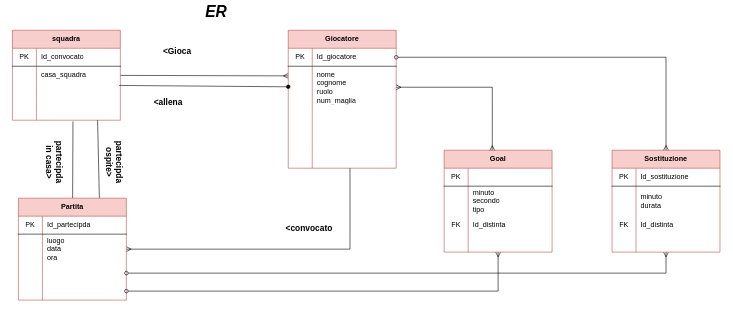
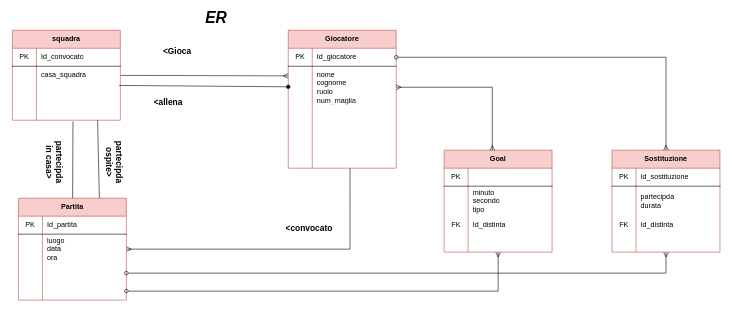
- <mxCell id="51" value="&lt;b&gt;&lt;i&gt;&lt;font style=&quot;font-size: 26px&quot;&gt;ER&lt;/font&gt;&lt;/i&gt;&lt;/b&gt;" style="text;html=1;strokeColor=none;fillColor=none;align=center;verticalAlign=middle;whiteSpace=wrap;rounded=0;fontSize=14;" parent="1" vertex="1"><mxGeometry x="340" y="10" width="40" height="20" as="geometry" /></mxCell>
+ <mxCell id="51" value="&lt;b&gt;&lt;i&gt;&lt;font style=&quot;font-size: 26px&quot;&gt;ER&lt;/font&gt;&lt;/i&gt;&lt;/b&gt;" style="text;html=1;strokeColor=none;fillColor=none;align=center;verticalAlign=middle;whiteSpace=wrap;rounded=0;fontSize=14;" parent="1" vertex="1"><mxGeometry x="340" y="20" width="40" height="20" as="geometry" /></mxCell>
- <mxCell id="72" value="minuto&lt;br&gt;durata" style="shape=partialRectangle;html=1;whiteSpace=wrap;connectable=0;fillColor=none;top=0;left=0;bottom=0;right=0;align=left;spacingLeft=6;overflow=hidden;" vertex="1" parent="70"><mxGeometry x="40" width="140" height="50" as="geometry" /></mxCell>
+ <mxCell id="72" value="partecipda&lt;br&gt;durata" style="shape=partialRectangle;html=1;whiteSpace=wrap;connectable=0;fillColor=none;top=0;left=0;bottom=0;right=0;align=left;spacingLeft=6;overflow=hidden;" vertex="1" parent="70"><mxGeometry x="40" width="140" height="50" as="geometry" /></mxCell>
- <mxCell id="38" value="Id_partecipda" style="shape=partialRectangle;html=1;whiteSpace=wrap;connectable=0;fillColor=none;top=0;left=0;bottom=0;right=0;align=left;spacingLeft=6;overflow=hidden;" parent="36" vertex="1"><mxGeometry x="40" width="140" height="30" as="geometry" /></mxCell>
+ <mxCell id="38" value="Id_partita" style="shape=partialRectangle;html=1;whiteSpace=wrap;connectable=0;fillColor=none;top=0;left=0;bottom=0;right=0;align=left;spacingLeft=6;overflow=hidden;" parent="36" vertex="1"><mxGeometry x="40" width="140" height="30" as="geometry" /></mxCell>
